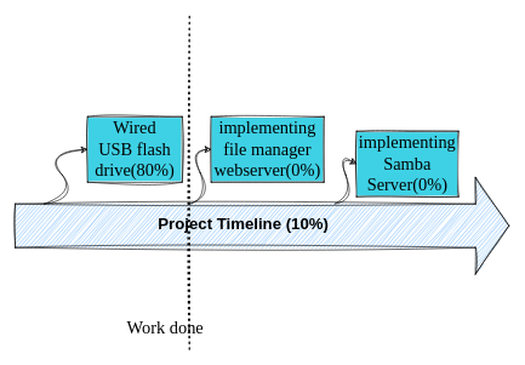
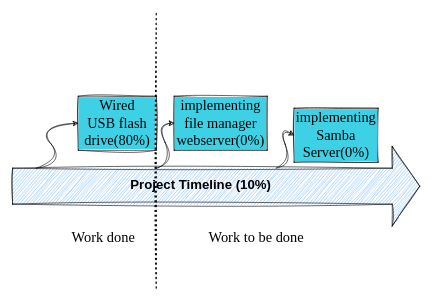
- <mxCell id="9" value="&lt;font face=&quot;Times New Roman&quot; style=&quot;font-size: 24px;&quot;&gt;Wired &lt;br&gt;USB flash drive(80%)&lt;/font&gt;" style="rounded=0;whiteSpace=wrap;html=1;fillColor=none;labelBackgroundColor=#3ED1E5;sketch=1;curveFitting=1;jiggle=2;" vertex="1" parent="1"><mxGeometry x="120" y="160" width="130" height="90" as="geometry" /></mxCell>
+ <mxCell id="9" value="&lt;font face=&quot;Times New Roman&quot; style=&quot;font-size: 24px;&quot;&gt;Wired &lt;br&gt;USB flash drive(80%)&lt;/font&gt;" style="rounded=0;whiteSpace=wrap;html=1;fillColor=none;labelBackgroundColor=#3ED1E5;sketch=1;curveFitting=1;jiggle=2;" vertex="1" parent="1"><mxGeometry x="130" y="160" width="130" height="90" as="geometry" /></mxCell>
+ <mxCell id="12" value="&lt;font style=&quot;font-size: 24px;&quot; face=&quot;Times New Roman&quot;&gt;Work to be done&amp;nbsp;&lt;/font&gt;" style="text;html=1;strokeColor=none;fillColor=none;align=center;verticalAlign=middle;whiteSpace=wrap;rounded=0;sketch=1;curveFitting=1;jiggle=2;" vertex="1" parent="1"><mxGeometry x="310" y="380" width="240" height="30" as="geometry" /></mxCell>
- <mxCell id="11" value="&lt;font face=&quot;Times New Roman&quot; style=&quot;font-size: 24px;&quot;&gt;Work done&amp;nbsp;&lt;/font&gt;" style="text;html=1;strokeColor=none;fillColor=none;align=center;verticalAlign=middle;whiteSpace=wrap;rounded=0;sketch=1;curveFitting=1;jiggle=2;" vertex="1" parent="1"><mxGeometry x="155" y="435" width="150" height="30" as="geometry" /></mxCell>
+ <mxCell id="11" value="&lt;font face=&quot;Times New Roman&quot; style=&quot;font-size: 24px;&quot;&gt;Work done&amp;nbsp;&lt;/font&gt;" style="text;html=1;strokeColor=none;fillColor=none;align=center;verticalAlign=middle;whiteSpace=wrap;rounded=0;sketch=1;curveFitting=1;jiggle=2;" vertex="1" parent="1"><mxGeometry x="100" y="380" width="150" height="30" as="geometry" /></mxCell>
